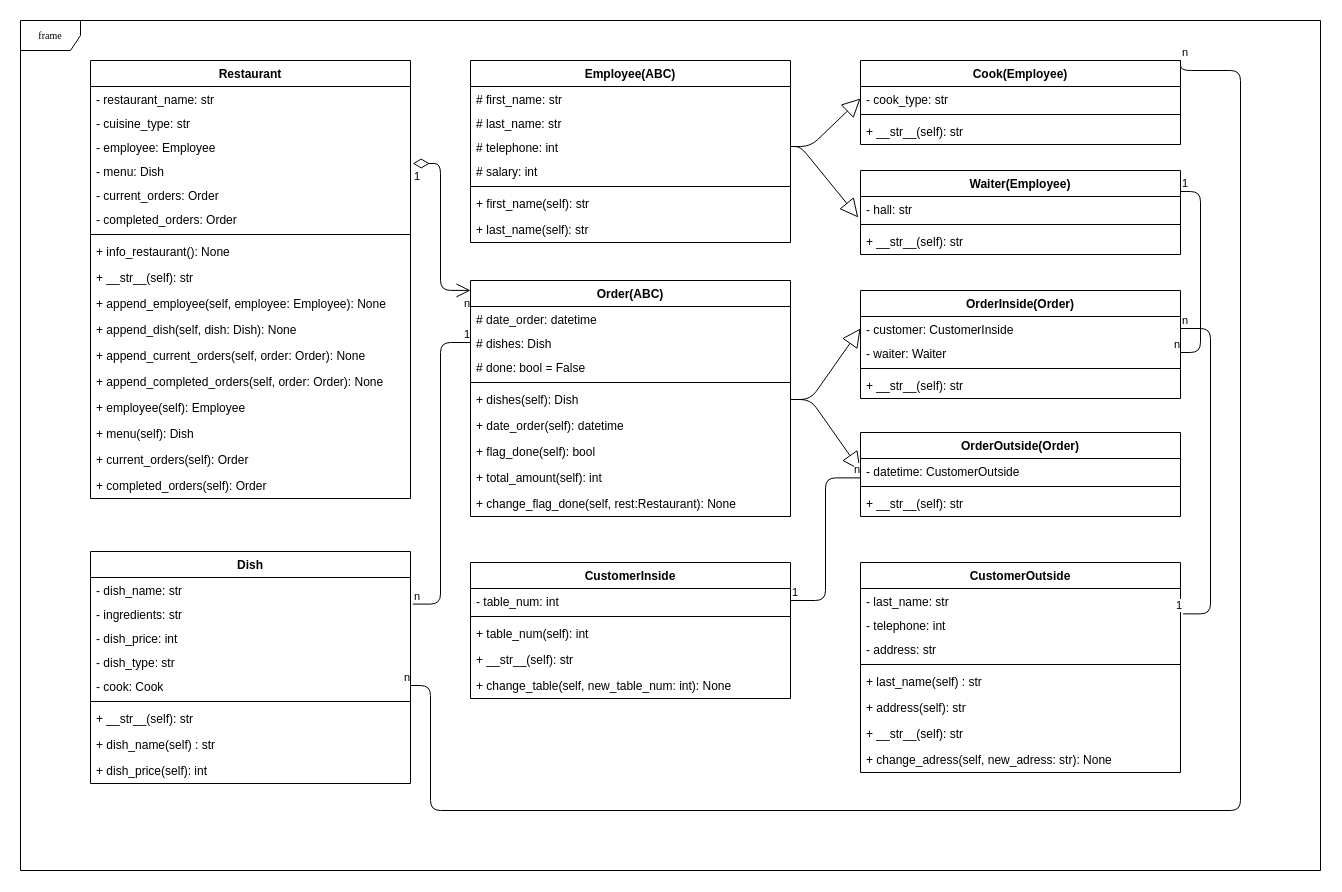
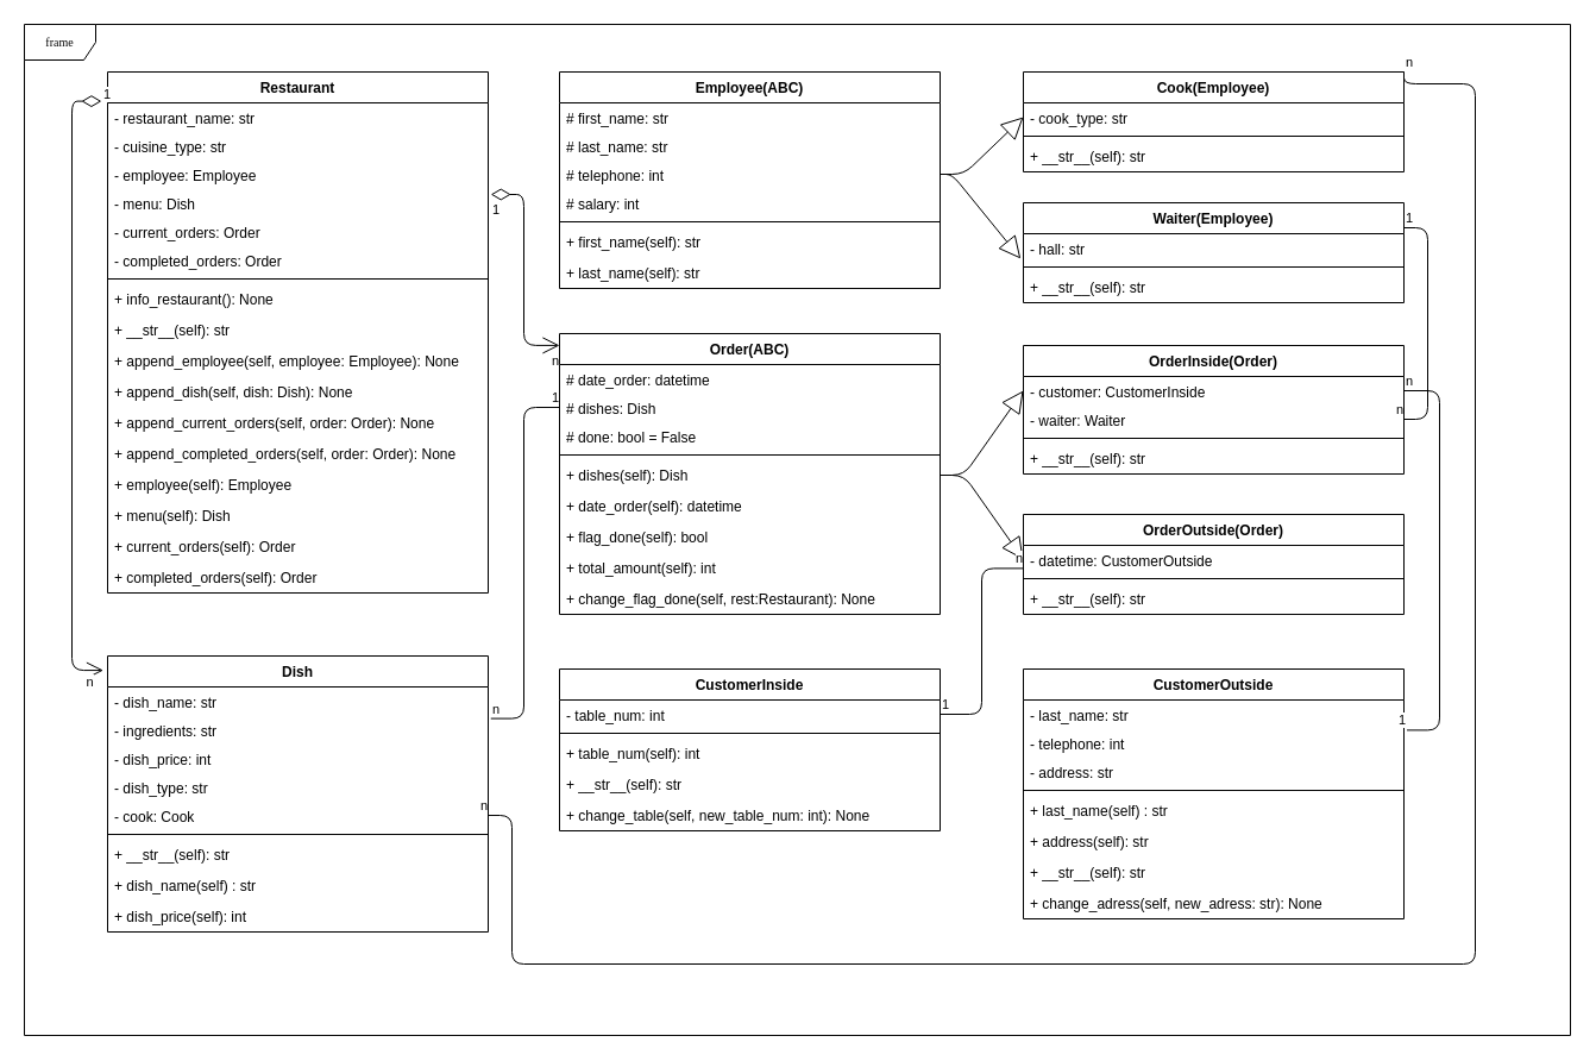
+ <mxCell id="97" value="1" style="endArrow=open;html=1;endSize=12;startArrow=diamondThin;startSize=14;startFill=0;edgeStyle=orthogonalEdgeStyle;align=left;verticalAlign=bottom;exitX=-0.016;exitY=-0.058;exitDx=0;exitDy=0;exitPerimeter=0;entryX=-0.011;entryY=0.052;entryDx=0;entryDy=0;entryPerimeter=0;" parent="1" source="4" target="44" edge="1"><mxGeometry x="-1" y="3" relative="1" as="geometry"><mxPoint x="420" y="330" as="sourcePoint" /><mxPoint x="580" y="330" as="targetPoint" /><Array as="points"><mxPoint x="60" y="85" /><mxPoint x="60" y="563" /></Array></mxGeometry></mxCell>
+ <mxCell id="98" value="n" style="edgeLabel;html=1;align=center;verticalAlign=middle;resizable=0;points=[];" parent="97" vertex="1" connectable="0"><mxGeometry x="0.957" y="-9" relative="1" as="geometry"><mxPoint as="offset" /></mxGeometry></mxCell>
